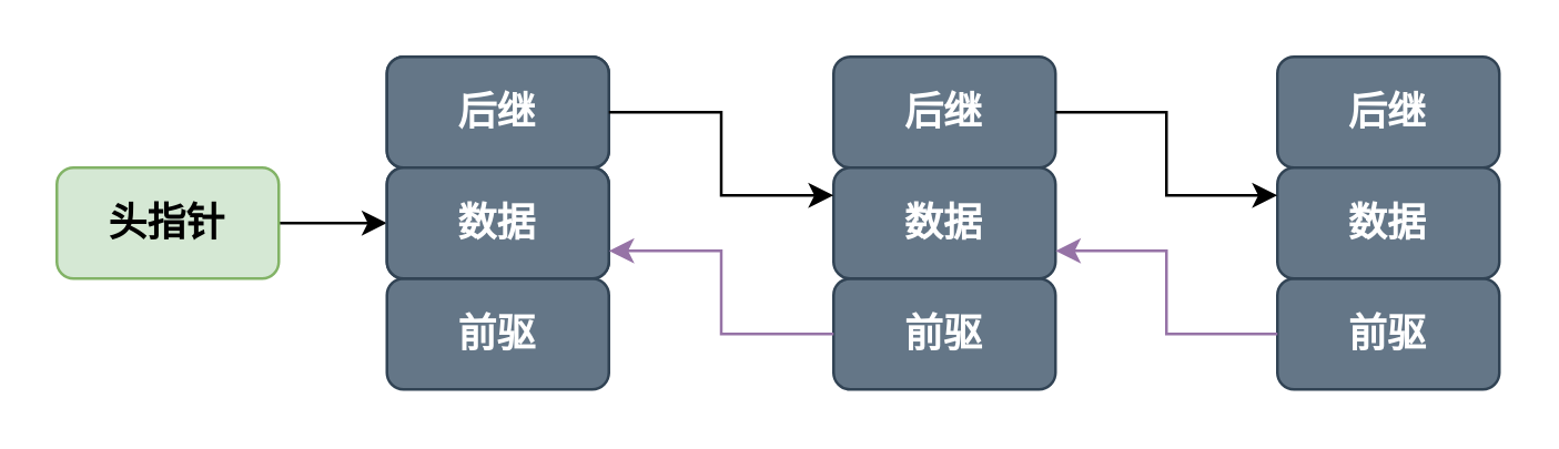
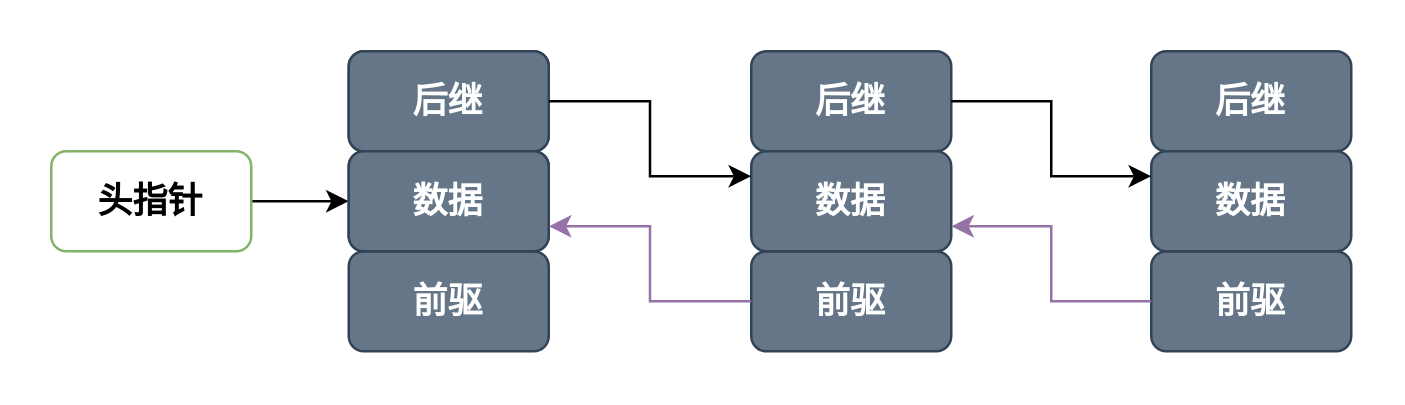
- <mxCell id="3" value="&lt;font style=&quot;font-size: 14px&quot;&gt;&lt;b&gt;头指针&lt;/b&gt;&lt;/font&gt;" style="rounded=1;whiteSpace=wrap;html=1;fillColor=#d5e8d4;strokeColor=#82b366;" vertex="1" parent="1"><mxGeometry x="20" y="60" width="80" height="40" as="geometry" /></mxCell>
+ <mxCell id="3" value="&lt;font style=&quot;font-size: 14px&quot;&gt;&lt;b&gt;头指针&lt;/b&gt;&lt;/font&gt;" style="rounded=1;whiteSpace=wrap;html=1;fillColor=#ffffff;strokeColor=#82b366;" vertex="1" parent="1"><mxGeometry x="20" y="60" width="80" height="40" as="geometry" /></mxCell>
